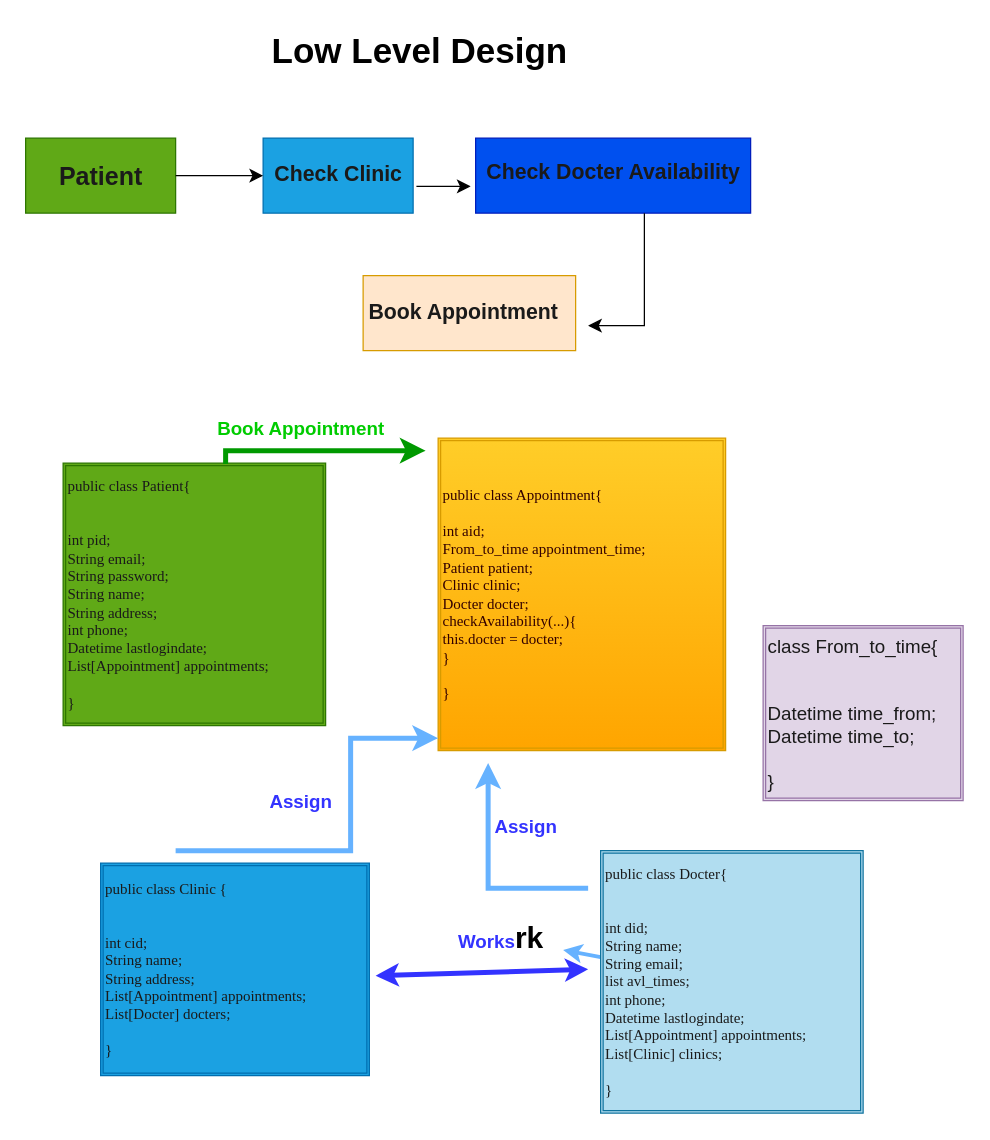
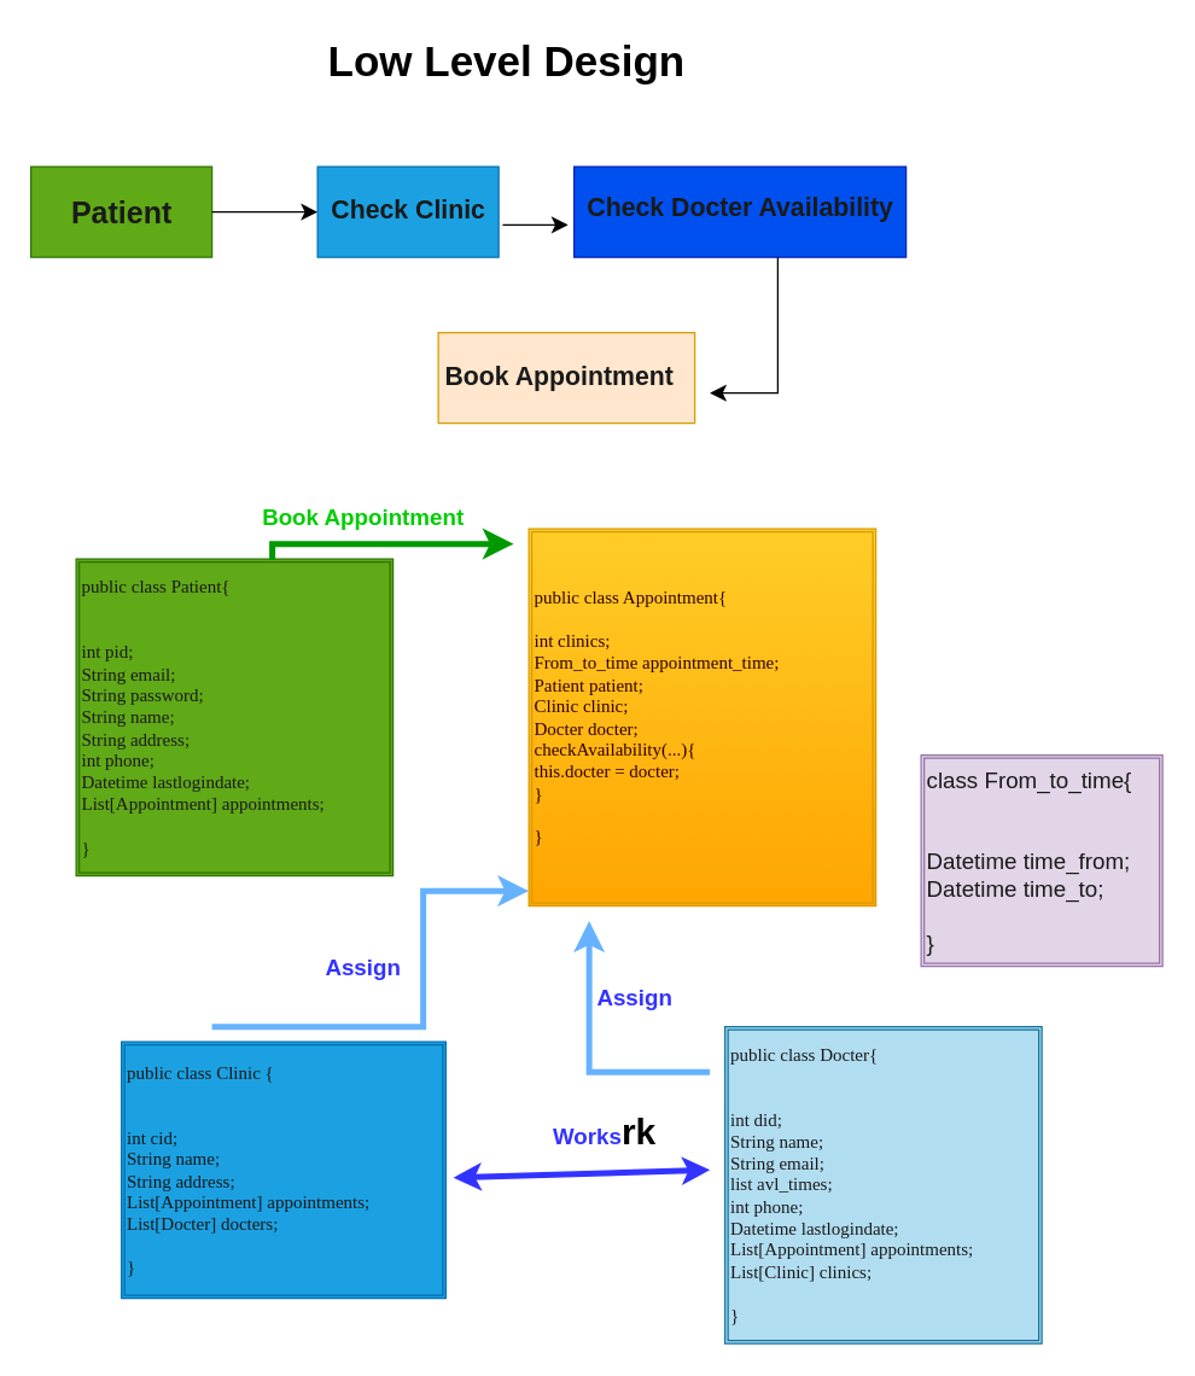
- <mxCell id="3" value="public class Appointment{&#10;&#09;&#10;&#09;int aid;&#10;&#09;From_to_time appointment_time;&#10;&#09;Patient patient;&#10;&#09;Clinic clinic;&#10;&#09;Docter docter;&#09;&#10;&#09;checkAvailability(...){&#09;&#10;&#09;&#09;this.docter = docter;&#10;&#09;}&#10;&#09;&#10;}" style="shape=ext;double=1;rounded=0;whiteSpace=wrap;html=1;fontFamily=Verdana;fillColor=#ffcd28;strokeColor=#d79b00;gradientColor=#ffa500;align=left;fontColor=#330000;" parent="1" vertex="1"><mxGeometry x="350" y="350" width="230" height="250" as="geometry" /></mxCell>
+ <mxCell id="3" value="public class Appointment{&#10;&#09;&#10;&#09;int clinics;&#10;&#09;From_to_time appointment_time;&#10;&#09;Patient patient;&#10;&#09;Clinic clinic;&#10;&#09;Docter docter;&#09;&#10;&#09;checkAvailability(...){&#09;&#10;&#09;&#09;this.docter = docter;&#10;&#09;}&#10;&#09;&#10;}" style="shape=ext;double=1;rounded=0;whiteSpace=wrap;html=1;fontFamily=Verdana;fillColor=#ffcd28;strokeColor=#d79b00;gradientColor=#ffa500;align=left;fontColor=#330000;" parent="1" vertex="1"><mxGeometry x="350" y="350" width="230" height="250" as="geometry" /></mxCell>
- <mxCell id="5" value="" style="edgeStyle=none;html=1;strokeColor=#66B2FF;strokeWidth=3;fontSize=15;fontColor=#3333FF;" parent="1" source="6" target="8" edge="1"><mxGeometry relative="1" as="geometry" /></mxCell>
